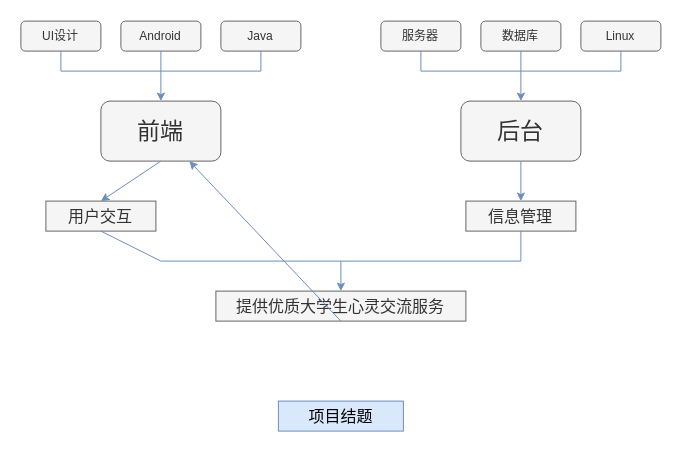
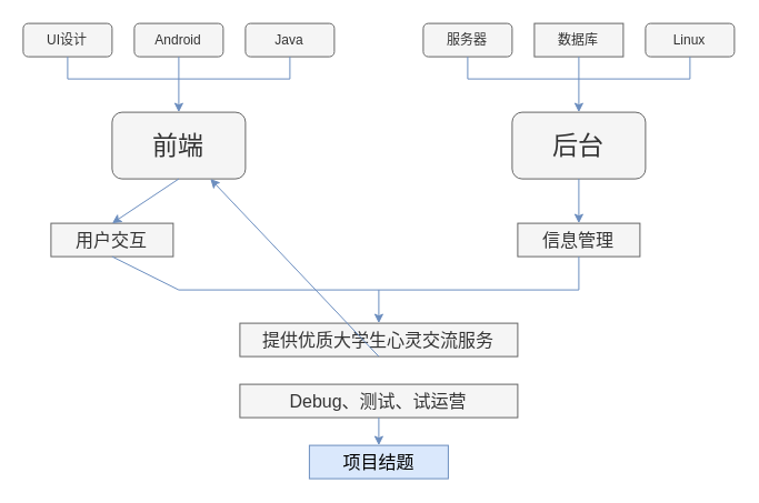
- <mxCell id="10" value="数据库" style="rounded=1;whiteSpace=wrap;html=1;fillColor=#f5f5f5;strokeColor=#666666;fontColor=#333333;" vertex="1" parent="1"><mxGeometry x="480.4" y="20.6" width="80" height="30" as="geometry" /></mxCell>
+ <mxCell id="10" value="数据库" style="whiteSpace=wrap;html=1;fillColor=#f5f5f5;strokeColor=#666666;fontColor=#333333;rounded=0;" vertex="1" parent="1"><mxGeometry x="480.4" y="20.6" width="80" height="30" as="geometry" /></mxCell>
+ <mxCell id="27" value="&lt;span style=&quot;font-size: 16px&quot;&gt;Debug、测试、试运营&lt;/span&gt;" style="rounded=0;whiteSpace=wrap;html=1;fillColor=#f5f5f5;strokeColor=#666666;fontColor=#333333;" vertex="1" parent="1"><mxGeometry x="215.4" y="345.6" width="250" height="30" as="geometry" /></mxCell>
+ <mxCell id="30" value="" style="endArrow=classic;html=1;entryX=0.5;entryY=0;entryDx=0;entryDy=0;exitX=0.5;exitY=1;exitDx=0;exitDy=0;fillColor=#dae8fc;strokeColor=#6c8ebf;" edge="1" parent="1" source="27" target="29"><mxGeometry width="50" height="50" relative="1" as="geometry"><mxPoint x="20.4" y="500.6" as="sourcePoint" /><mxPoint x="70.4" y="450.6" as="targetPoint" /></mxGeometry></mxCell>
